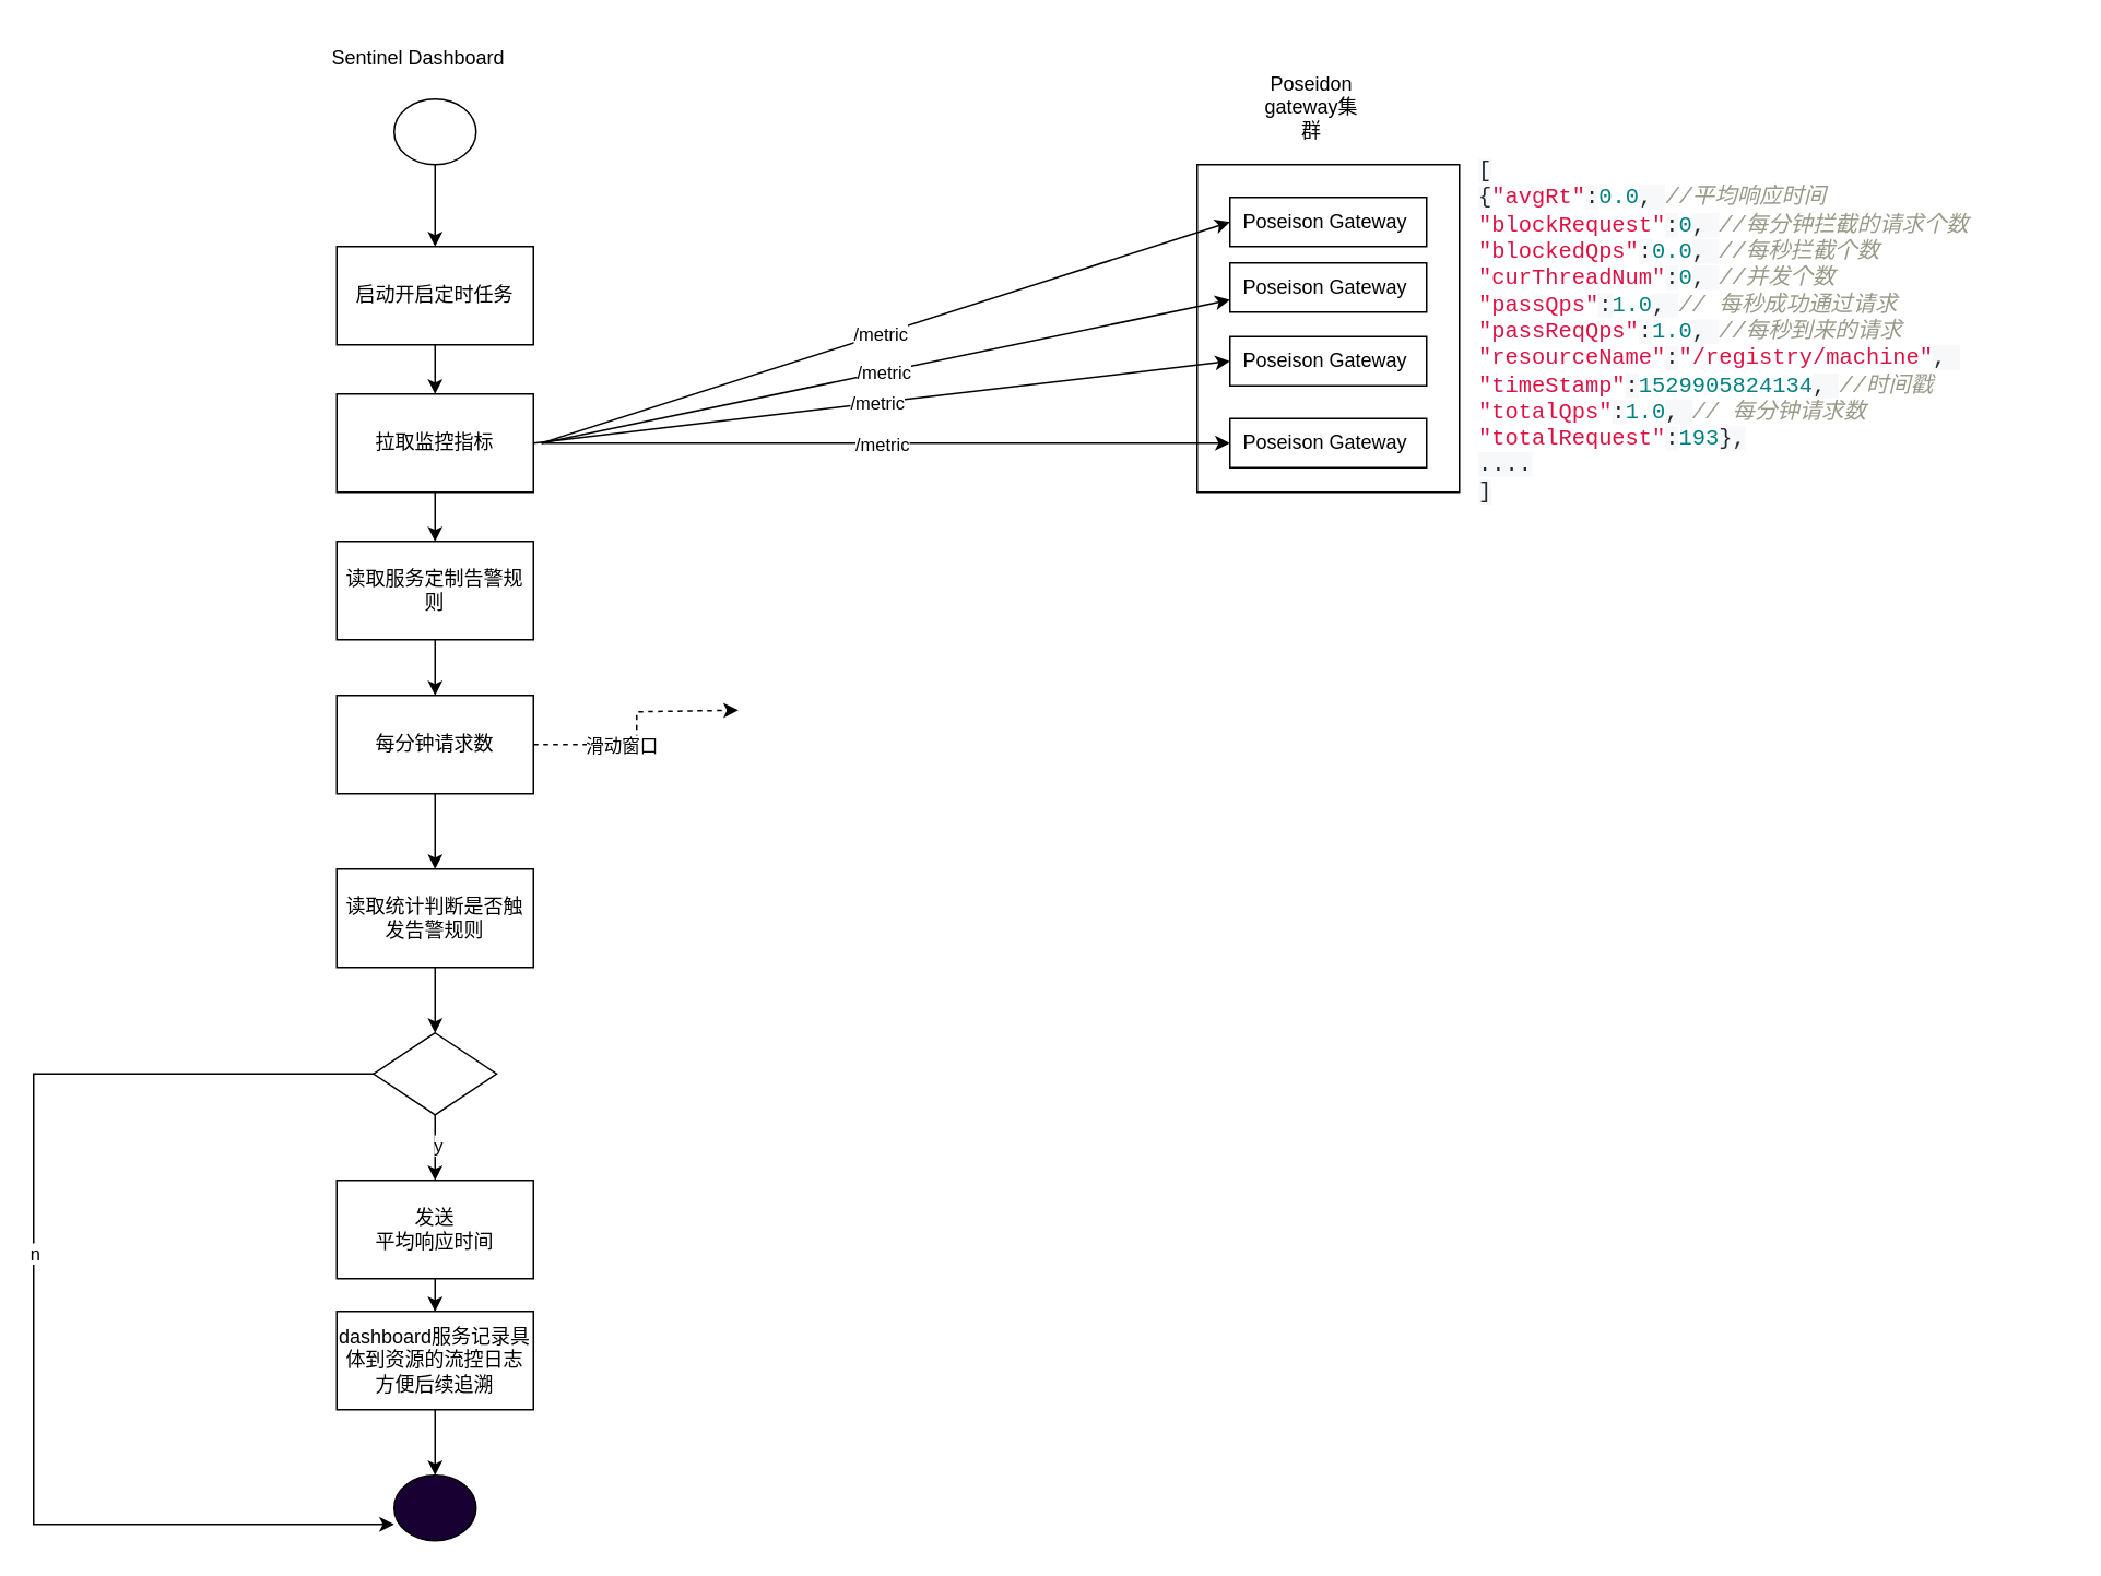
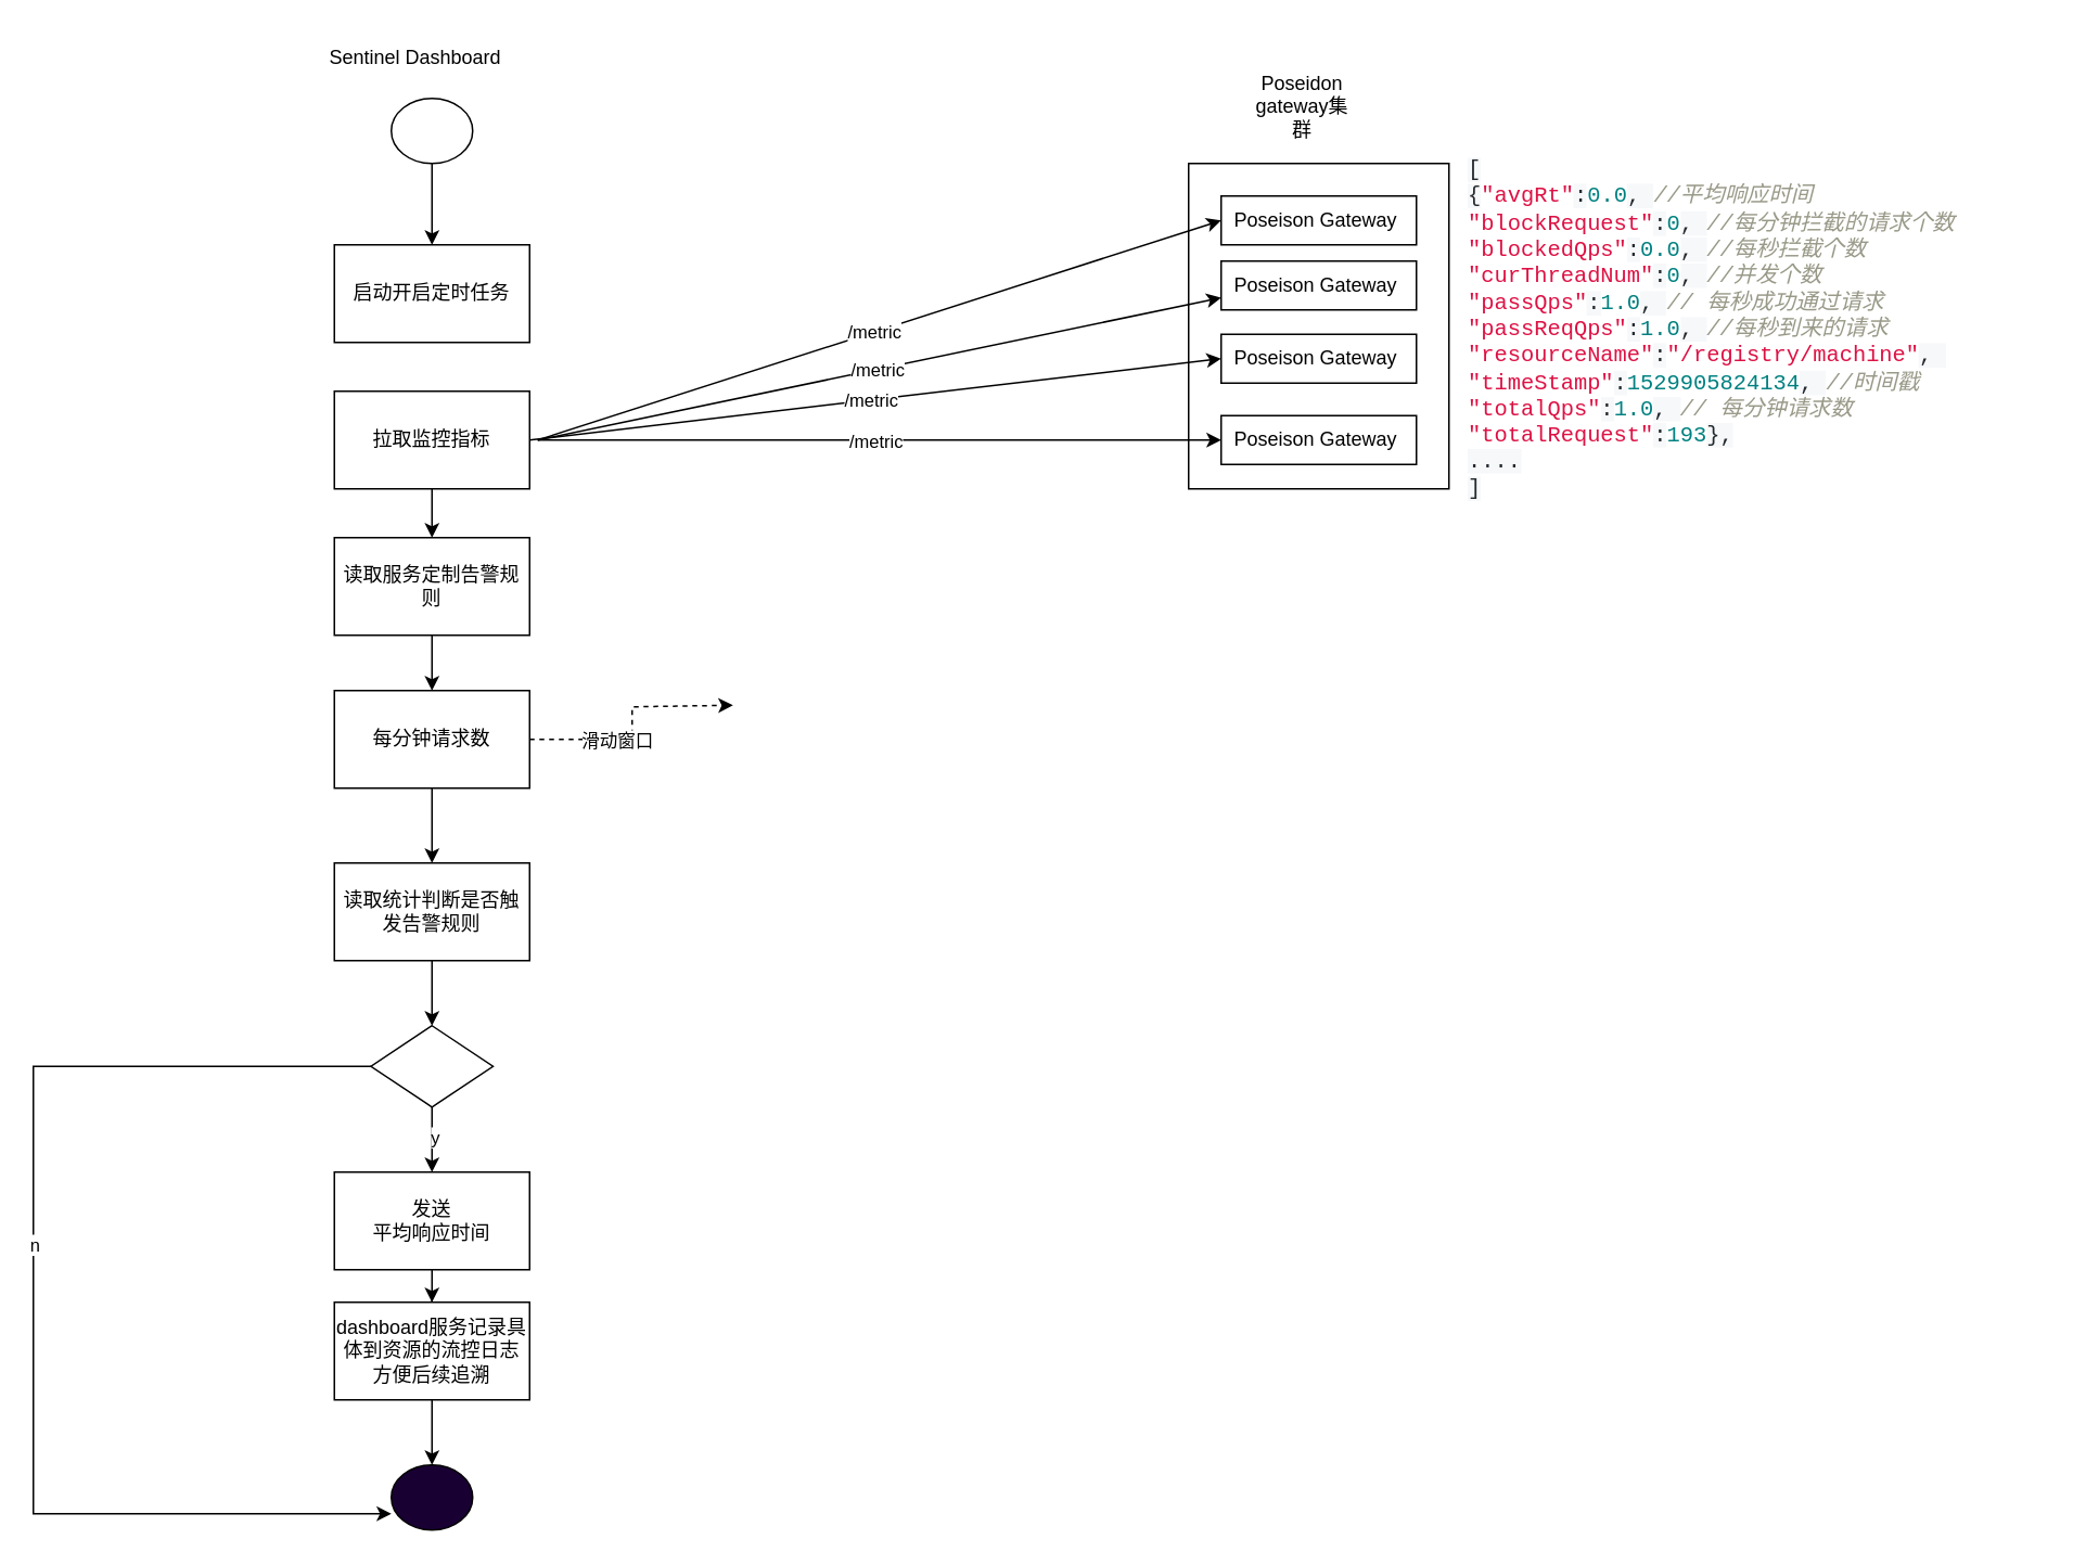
- <mxCell id="5" style="edgeStyle=orthogonalEdgeStyle;rounded=0;orthogonalLoop=1;jettySize=auto;html=1;exitX=0.5;exitY=1;exitDx=0;exitDy=0;" edge="1" parent="1" source="6" target="9"><mxGeometry relative="1" as="geometry"><mxPoint x="265" y="300" as="targetPoint" /></mxGeometry></mxCell>
